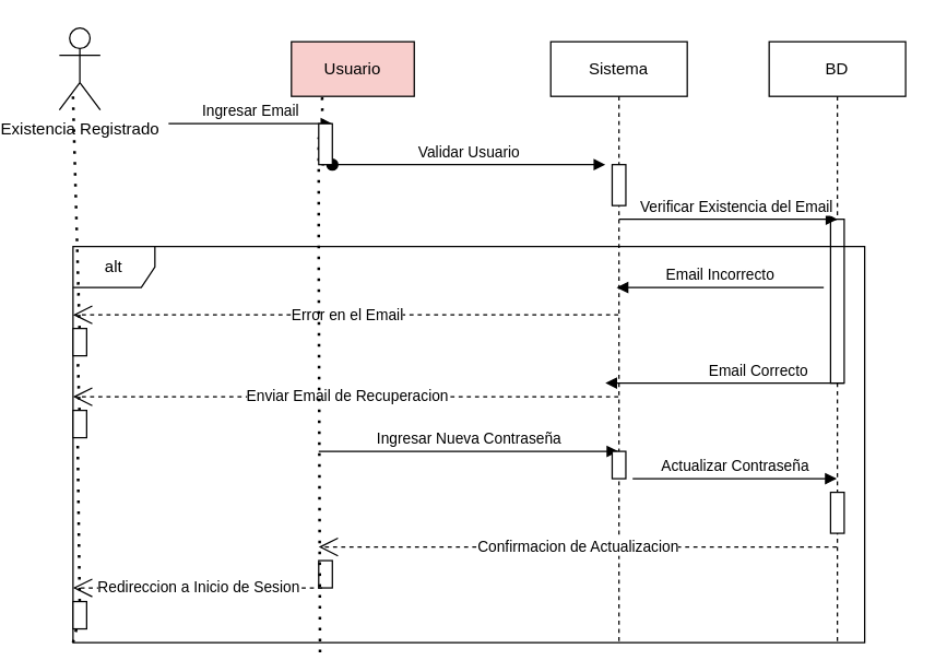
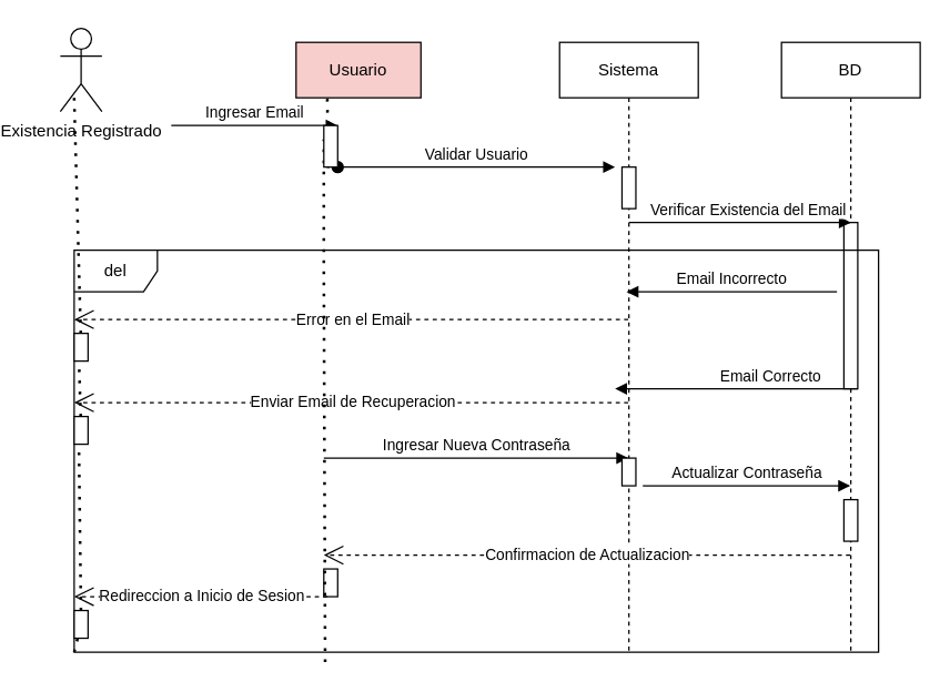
- <mxCell id="12" value="alt" style="shape=umlFrame;whiteSpace=wrap;html=1;pointerEvents=0;" parent="1" vertex="1"><mxGeometry x="30" y="180" width="580" height="290" as="geometry" /></mxCell>
+ <mxCell id="12" value="del" style="shape=umlFrame;whiteSpace=wrap;html=1;pointerEvents=0;" parent="1" vertex="1"><mxGeometry x="30" y="180" width="580" height="290" as="geometry" /></mxCell>
